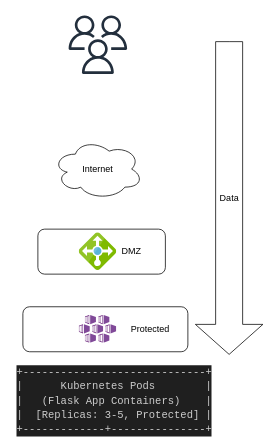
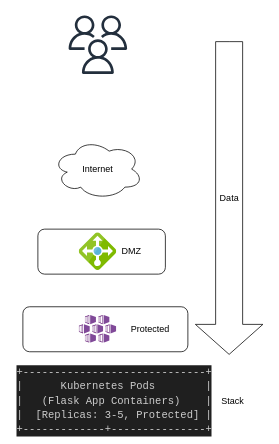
+ <mxCell id="9" value="Stack" style="text;html=1;align=center;verticalAlign=middle;whiteSpace=wrap;rounded=0;" vertex="1" parent="1"><mxGeometry x="280" y="520" width="60" height="30" as="geometry" /></mxCell>
